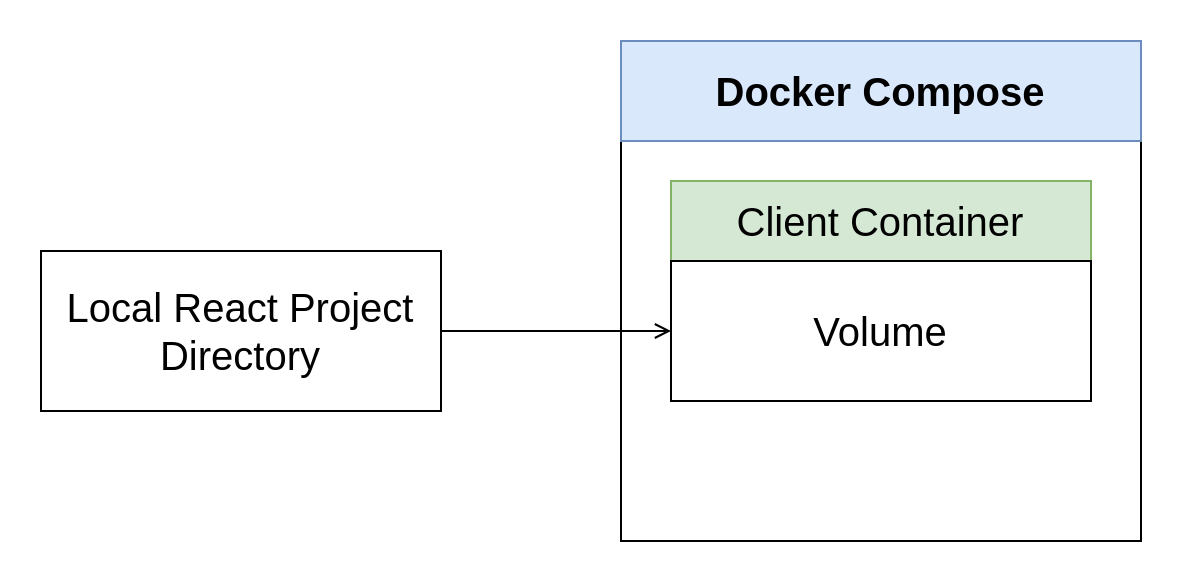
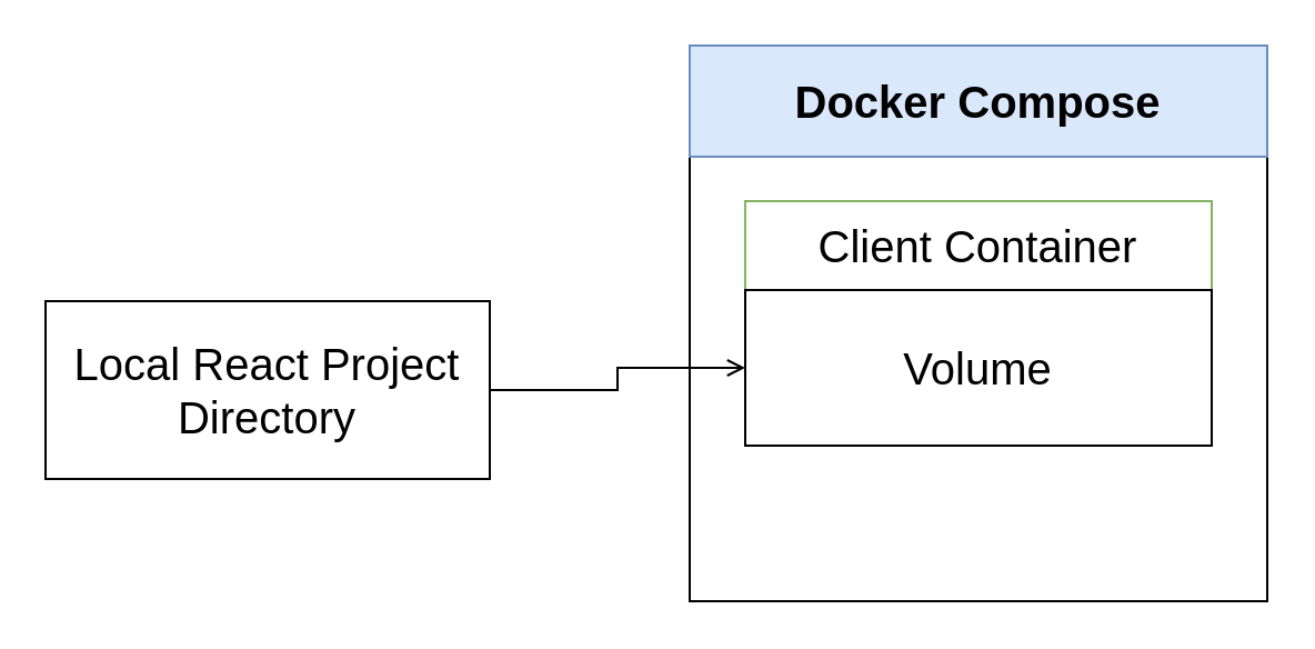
- <mxCell id="5" value="Client Container" style="rounded=0;whiteSpace=wrap;html=1;fontSize=20;fillColor=#d5e8d4;strokeColor=#82b366;" parent="1" vertex="1"><mxGeometry x="335" y="90" width="210" height="40" as="geometry" /></mxCell>
+ <mxCell id="5" value="Client Container" style="rounded=0;whiteSpace=wrap;html=1;fontSize=20;fillColor=#ffffff;strokeColor=#82b366;" parent="1" vertex="1"><mxGeometry x="335" y="90" width="210" height="40" as="geometry" /></mxCell>
- <mxCell id="2" value="Local React Project Directory" style="rounded=0;whiteSpace=wrap;html=1;fontSize=20;" parent="1" vertex="1"><mxGeometry x="20" y="125" width="200" height="80" as="geometry" /></mxCell>
+ <mxCell id="2" value="Local React Project Directory" style="rounded=0;whiteSpace=wrap;html=1;fontSize=20;" parent="1" vertex="1"><mxGeometry x="20" y="135" width="200" height="80" as="geometry" /></mxCell>
